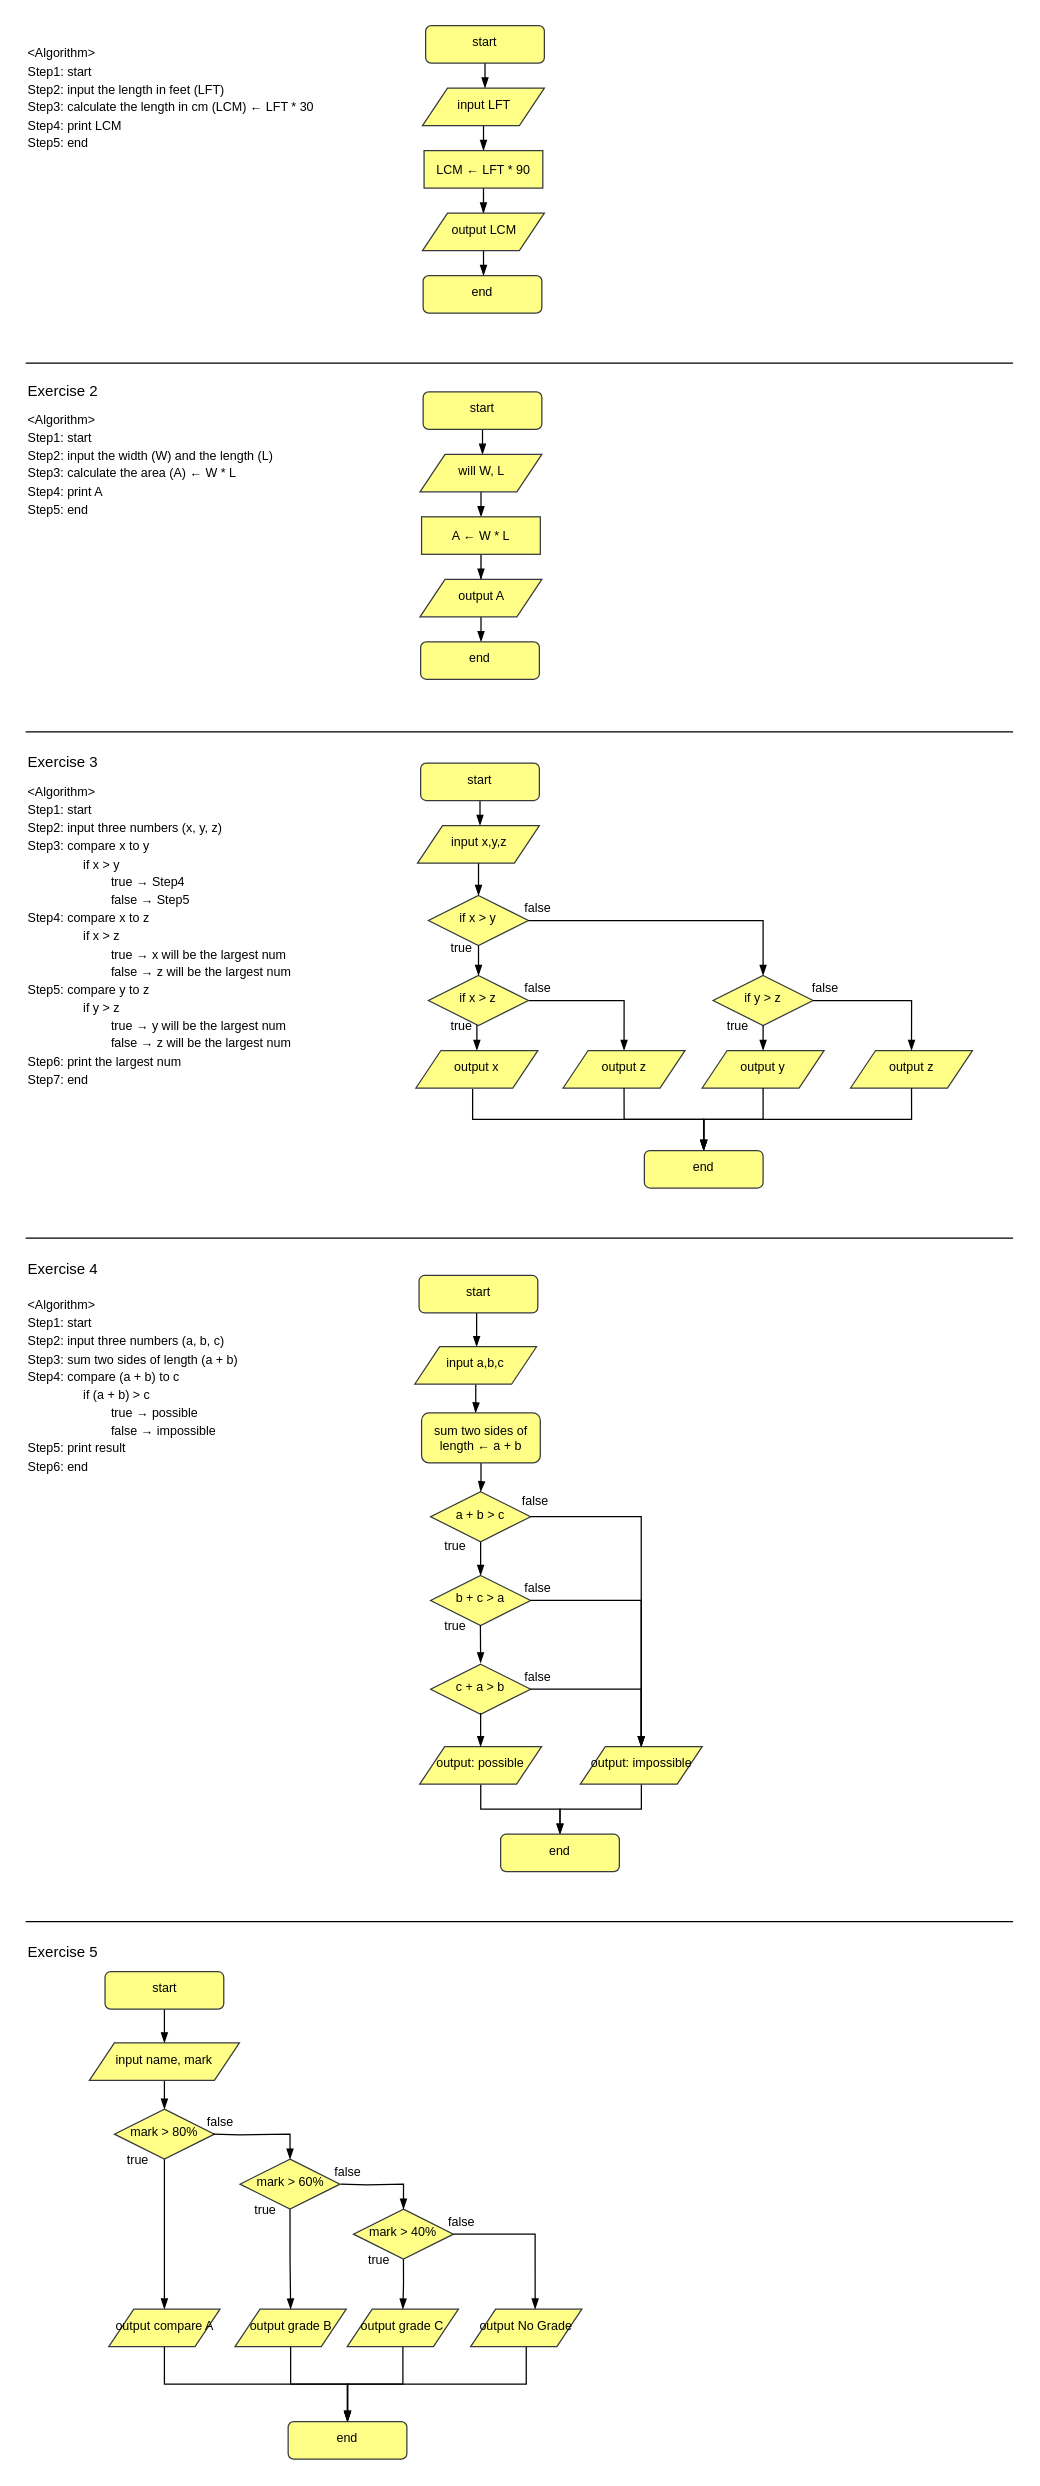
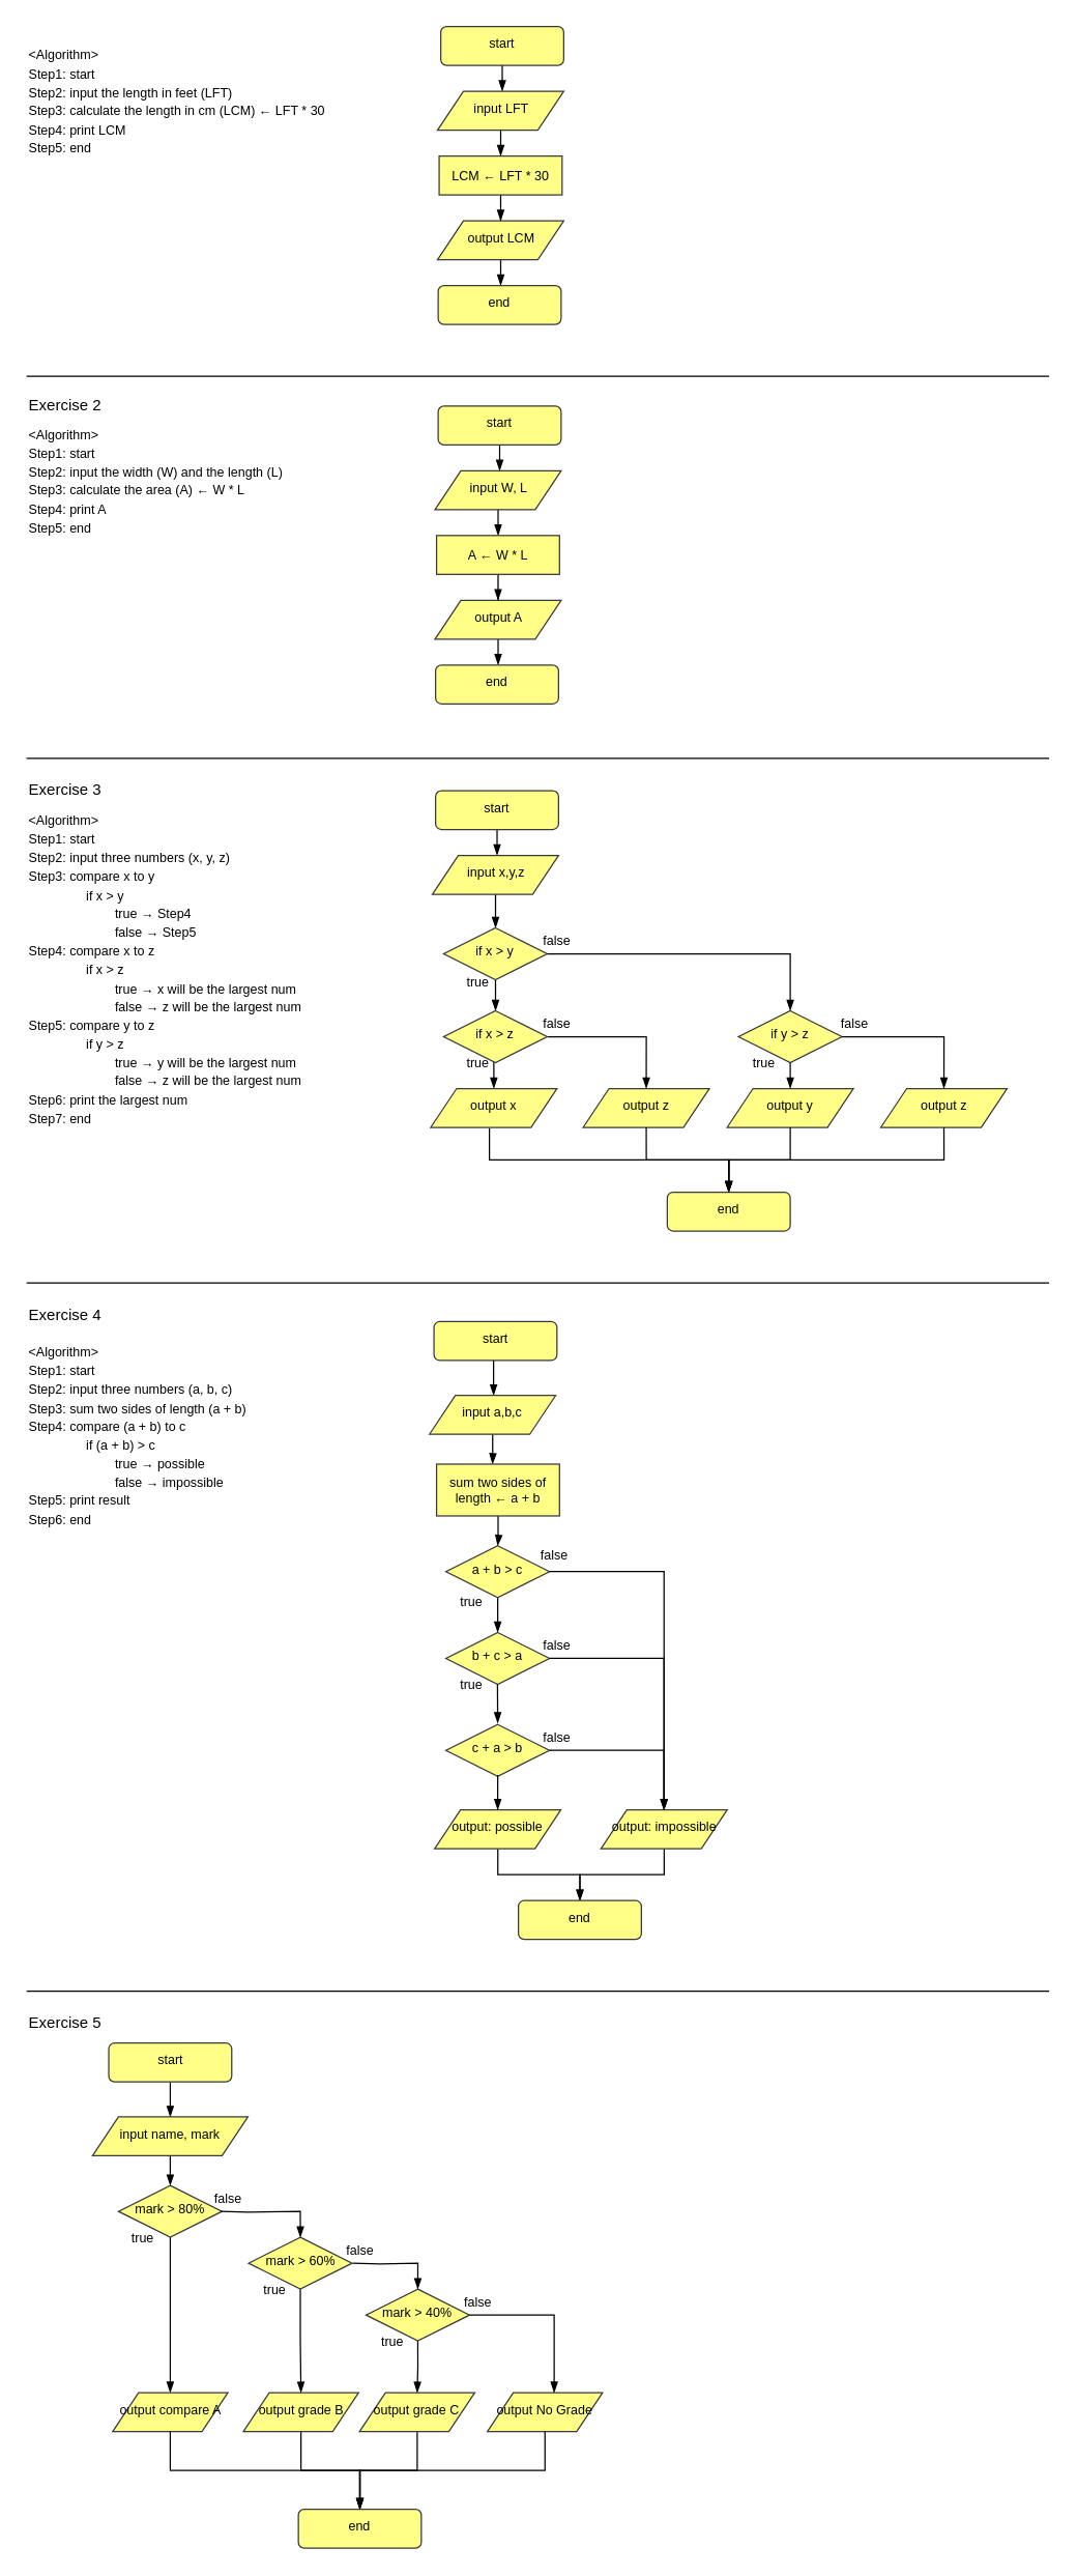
- <mxCell id="8" value="LCM ← LFT * 90" style="rounded=0;whiteSpace=wrap;html=1;fontSize=10;align=center;fillColor=#ffff88;strokeColor=#36393d;" parent="1" vertex="1"><mxGeometry x="338.75" y="120" width="95" height="30" as="geometry" /></mxCell>
+ <mxCell id="8" value="LCM ← LFT * 30" style="rounded=0;whiteSpace=wrap;html=1;fontSize=10;align=center;fillColor=#ffff88;strokeColor=#36393d;" parent="1" vertex="1"><mxGeometry x="338.75" y="120" width="95" height="30" as="geometry" /></mxCell>
- <mxCell id="17" value="will W, L" style="shape=parallelogram;perimeter=parallelogramPerimeter;whiteSpace=wrap;html=1;fixedSize=1;fontSize=10;align=center;fillColor=#ffff88;strokeColor=#36393d;spacingBottom=4;" parent="1" vertex="1"><mxGeometry x="335.5" y="363" width="97.5" height="30" as="geometry" /></mxCell>
+ <mxCell id="17" value="input W, L" style="shape=parallelogram;perimeter=parallelogramPerimeter;whiteSpace=wrap;html=1;fixedSize=1;fontSize=10;align=center;fillColor=#ffff88;strokeColor=#36393d;spacingBottom=4;" parent="1" vertex="1"><mxGeometry x="335.5" y="363" width="97.5" height="30" as="geometry" /></mxCell>
- <mxCell id="67" value="sum two sides of length ← a + b" style="whiteSpace=wrap;html=1;fontSize=10;align=center;fillColor=#ffff88;strokeColor=#36393d;rounded=1;" parent="1" vertex="1"><mxGeometry x="336.75" y="1130" width="95" height="40" as="geometry" /></mxCell>
+ <mxCell id="67" value="sum two sides of length ← a + b" style="rounded=0;whiteSpace=wrap;html=1;fontSize=10;align=center;fillColor=#ffff88;strokeColor=#36393d;" parent="1" vertex="1"><mxGeometry x="336.75" y="1130" width="95" height="40" as="geometry" /></mxCell>
